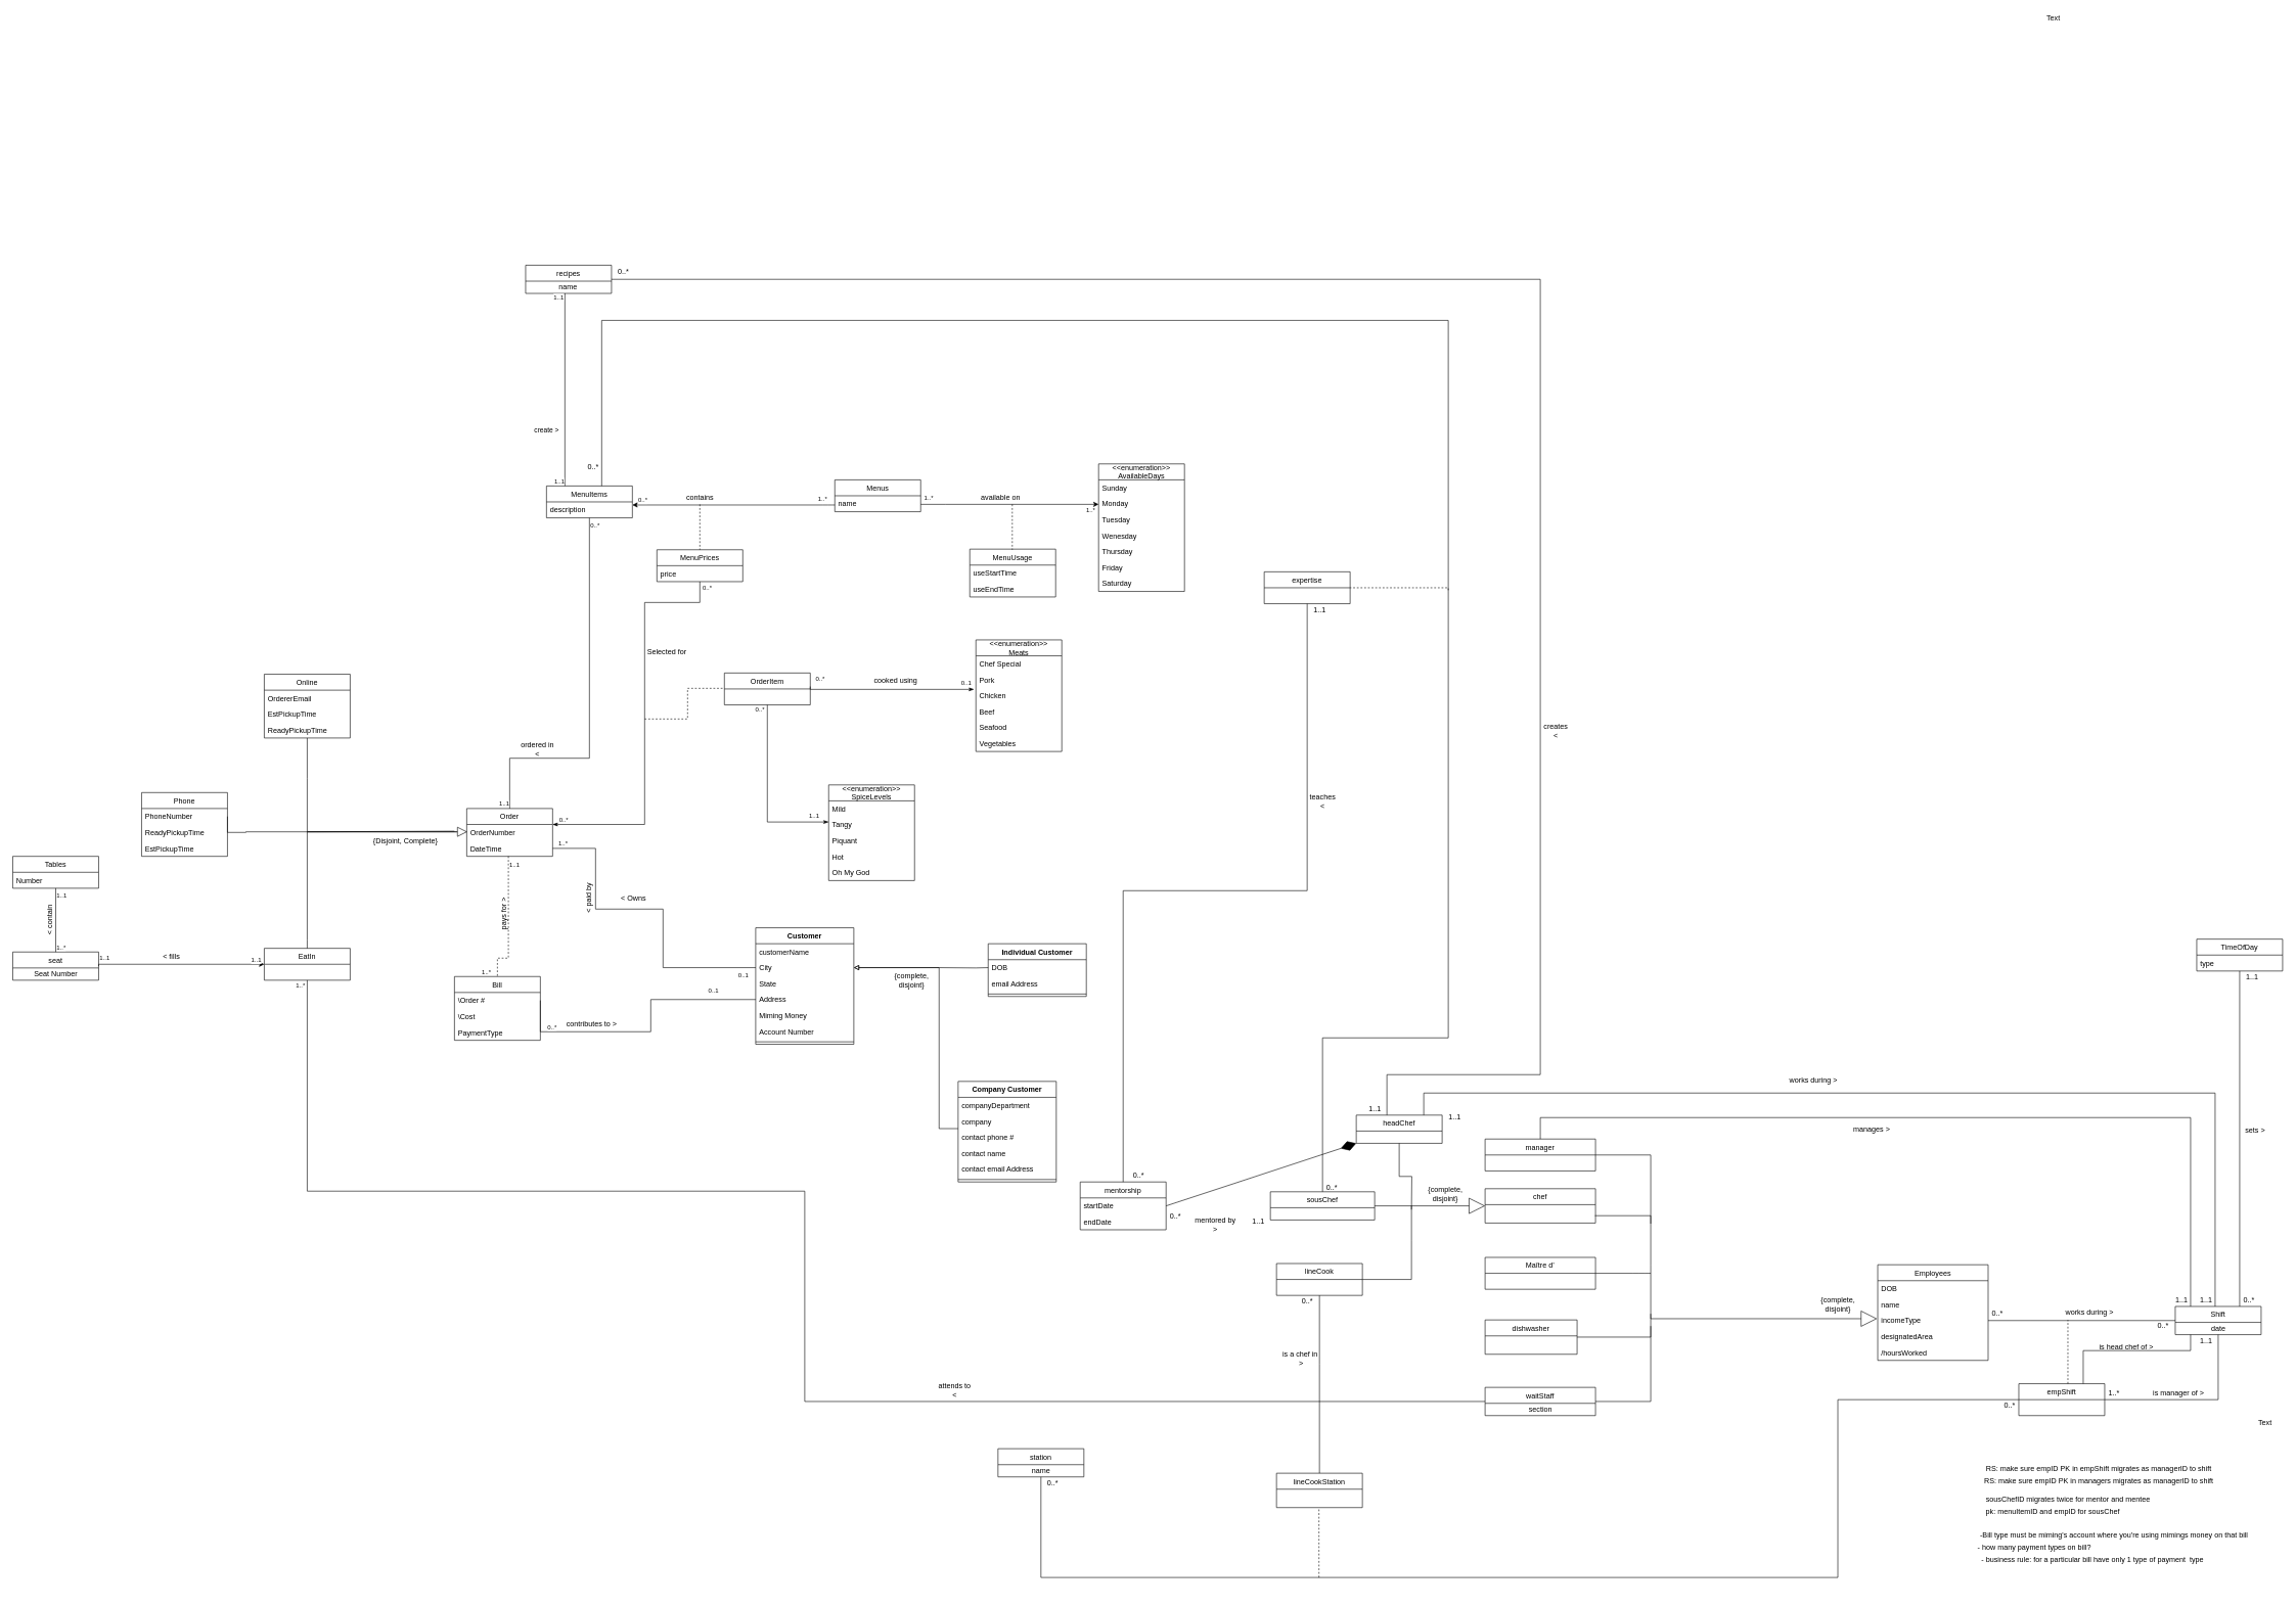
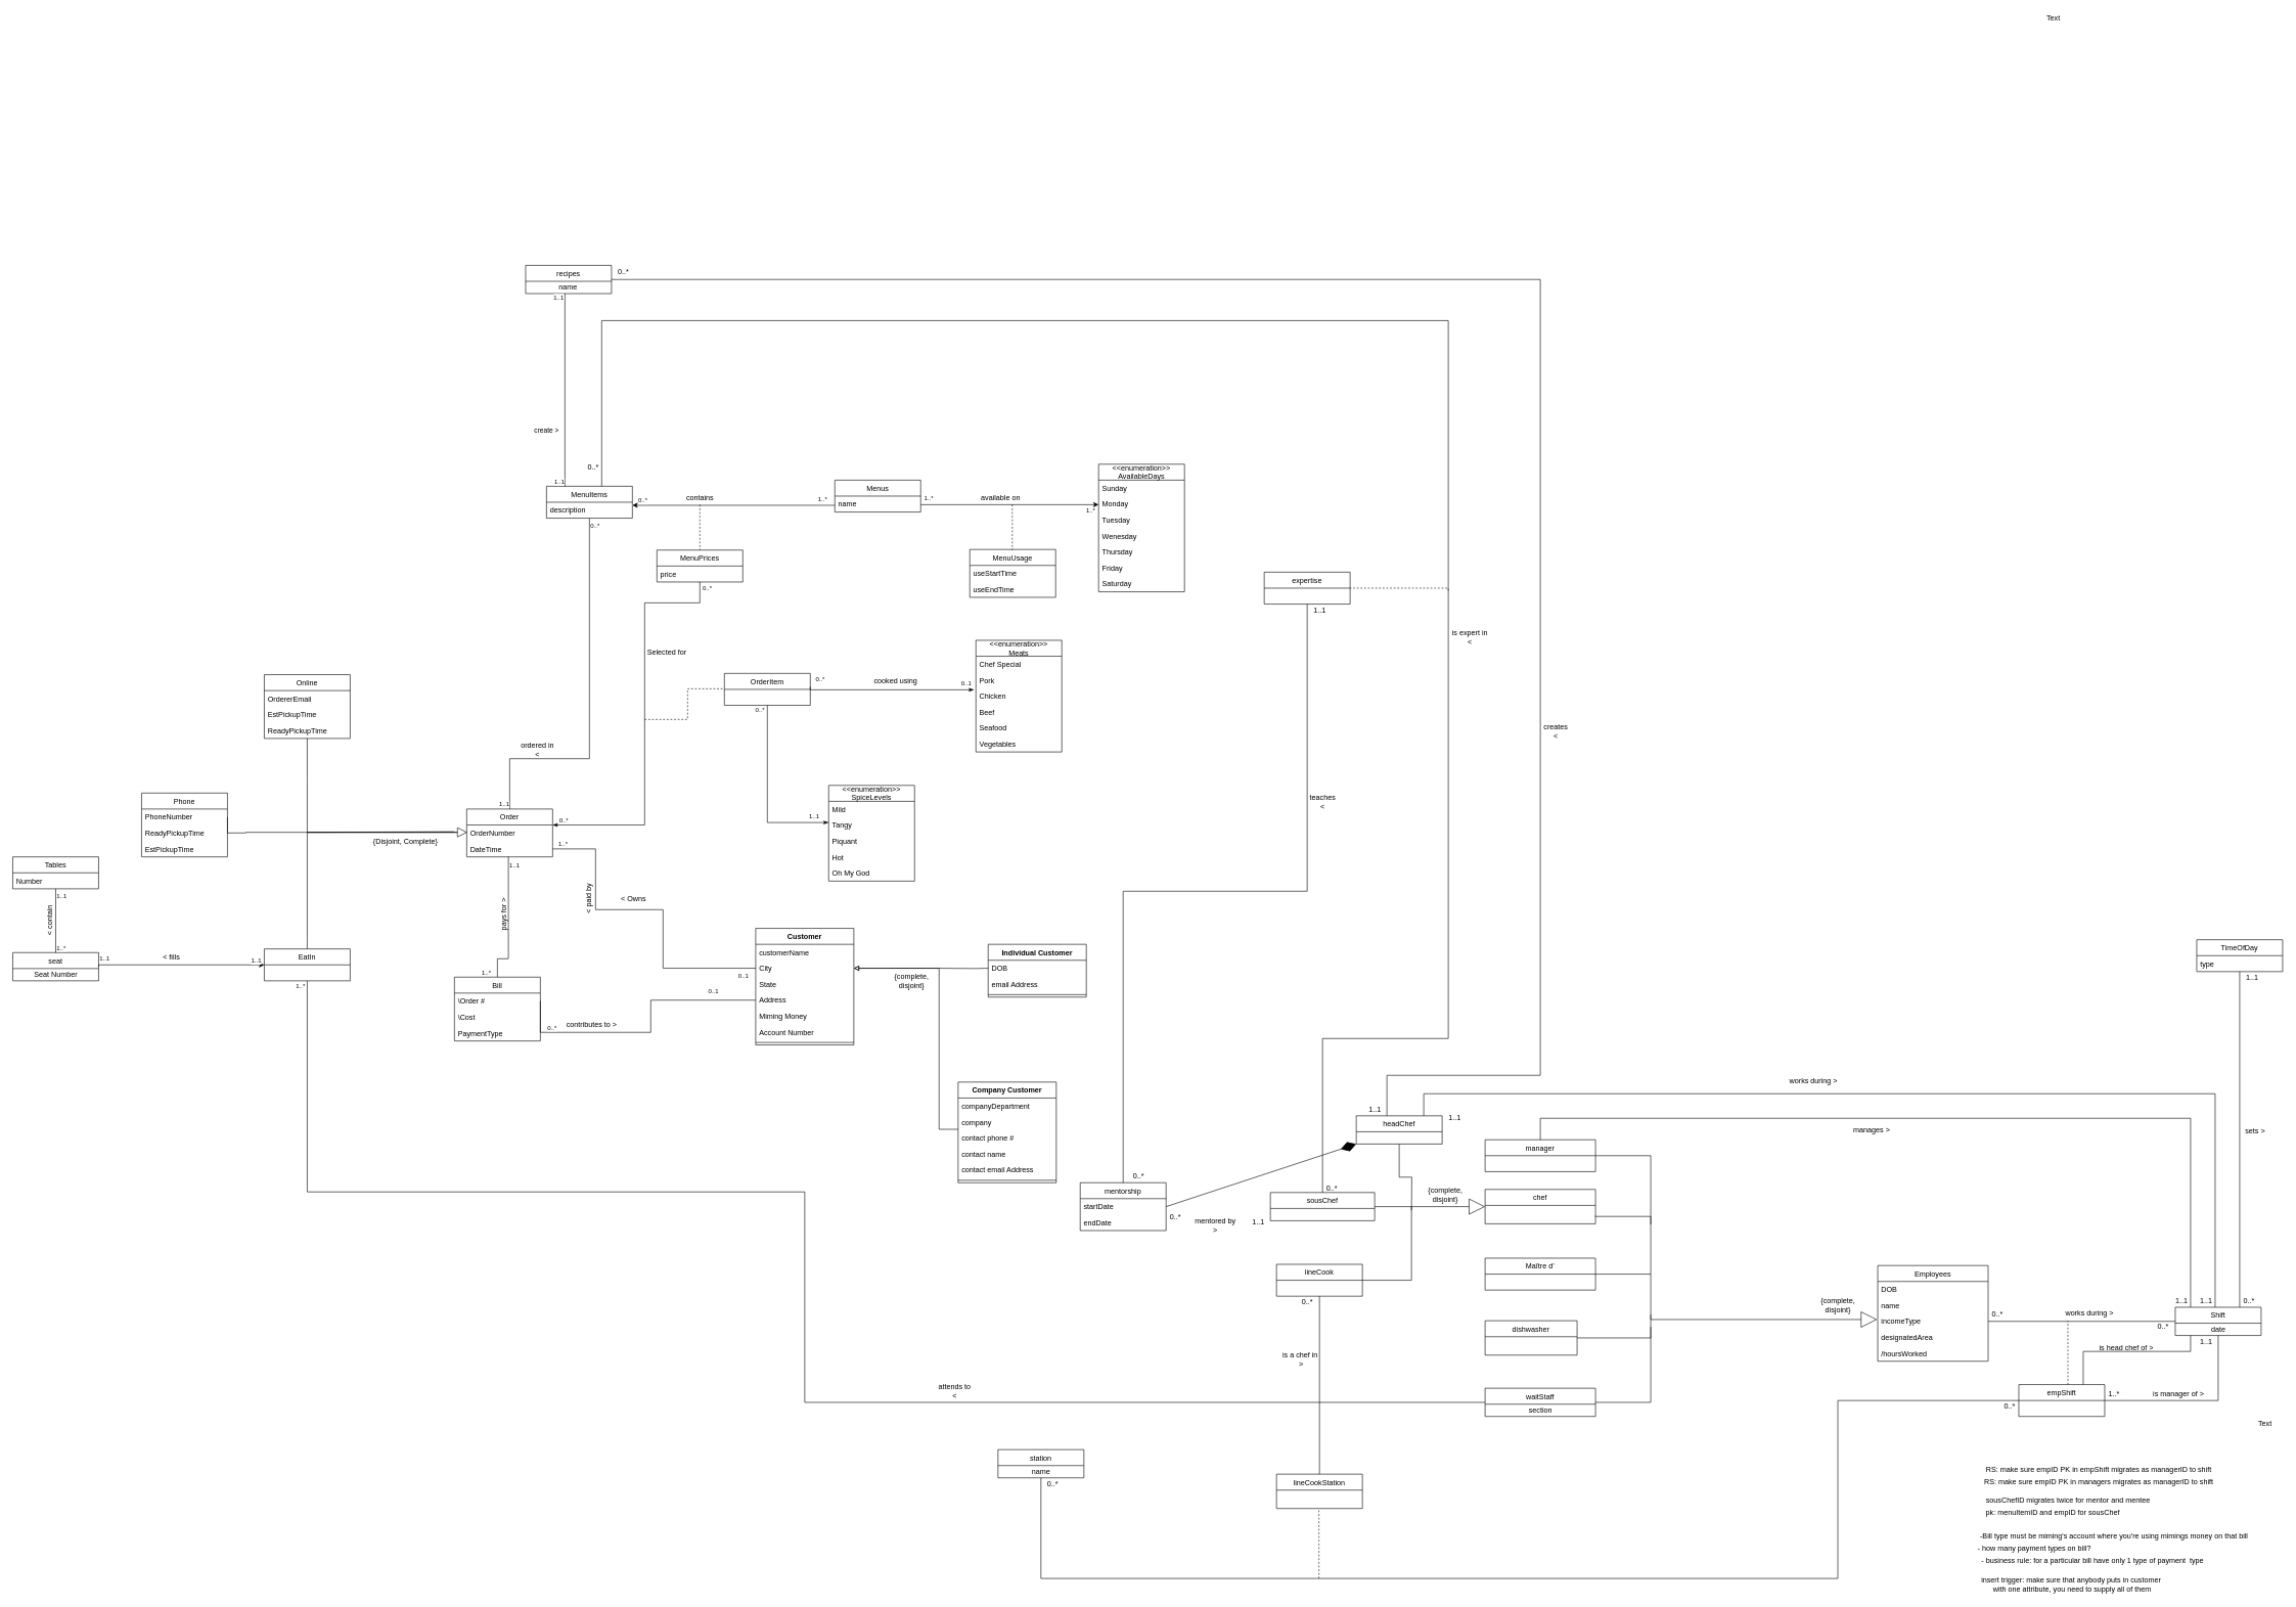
+ <mxCell id="196" value="is expert in&lt;br&gt;&amp;lt;" style="text;html=1;align=center;verticalAlign=middle;resizable=0;points=[];autosize=1;" parent="1" vertex="1"><mxGeometry x="2360" y="1023" width="70" height="30" as="geometry" /></mxCell>
- <mxCell id="39" value="" style="endArrow=none;html=1;edgeStyle=orthogonalEdgeStyle;rounded=0;exitX=0.485;exitY=0.994;exitDx=0;exitDy=0;exitPerimeter=0;entryX=0.5;entryY=0;entryDx=0;entryDy=0;dashed=1;" parent="1" source="5" target="79" edge="1"><mxGeometry relative="1" as="geometry"><mxPoint x="828" y="1402" as="sourcePoint" /><mxPoint x="820" y="1865.333" as="targetPoint" /><Array as="points"><mxPoint x="828" y="1562" /><mxPoint x="810" y="1562" /></Array></mxGeometry></mxCell>
+ <mxCell id="39" value="" style="endArrow=none;html=1;edgeStyle=orthogonalEdgeStyle;rounded=0;exitX=0.485;exitY=0.994;exitDx=0;exitDy=0;exitPerimeter=0;entryX=0.5;entryY=0;entryDx=0;entryDy=0;" parent="1" source="5" target="79" edge="1"><mxGeometry relative="1" as="geometry"><mxPoint x="828" y="1402" as="sourcePoint" /><mxPoint x="820" y="1865.333" as="targetPoint" /><Array as="points"><mxPoint x="828" y="1562" /><mxPoint x="810" y="1562" /></Array></mxGeometry></mxCell>
+ <mxCell id="182" value="insert trigger: make sure that anybody puts in customer&lt;br&gt;&amp;nbsp;with one attribute, you need to supply all of them" style="text;html=1;align=center;verticalAlign=middle;resizable=0;points=[];autosize=1;" parent="1" vertex="1"><mxGeometry x="3220" y="2567" width="310" height="30" as="geometry" /></mxCell>
